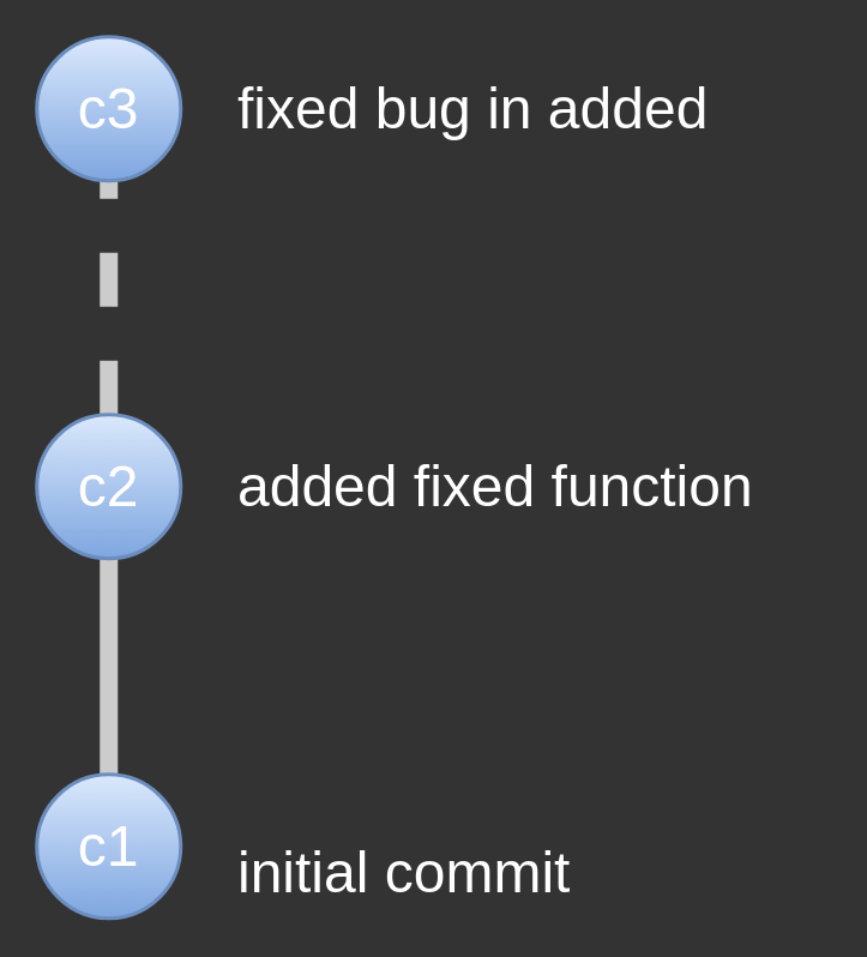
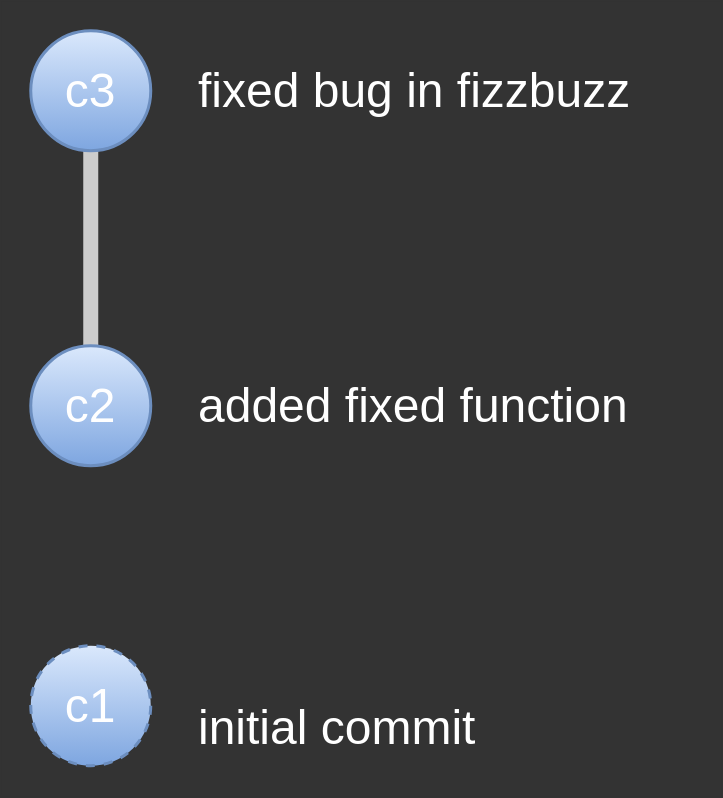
- <mxCell id="9" value="fixed bug in added" style="text;html=1;align=left;verticalAlign=middle;resizable=0;points=[];autosize=1;strokeColor=none;fillColor=none;fontSize=32;fontColor=#FFFFFF;" vertex="1" parent="1"><mxGeometry x="130" y="40" width="300" height="40" as="geometry" /></mxCell>
+ <mxCell id="9" value="fixed bug in fizzbuzz" style="text;html=1;align=left;verticalAlign=middle;resizable=0;points=[];autosize=1;strokeColor=none;fillColor=none;fontSize=32;fontColor=#FFFFFF;" vertex="1" parent="1"><mxGeometry x="130" y="40" width="300" height="40" as="geometry" /></mxCell>
- <mxCell id="4" style="edgeStyle=orthogonalEdgeStyle;rounded=1;orthogonalLoop=1;jettySize=auto;html=1;exitX=0.5;exitY=0;exitDx=0;exitDy=0;fontSize=32;strokeColor=#CCCCCC;strokeWidth=10;endArrow=none;endFill=0;dashed=1;" edge="1" parent="1" source="5" target="8"><mxGeometry relative="1" as="geometry" /></mxCell>
+ <mxCell id="4" style="edgeStyle=orthogonalEdgeStyle;rounded=1;orthogonalLoop=1;jettySize=auto;html=1;exitX=0.5;exitY=0;exitDx=0;exitDy=0;fontSize=32;strokeColor=#CCCCCC;strokeWidth=10;endArrow=none;endFill=0;" edge="1" parent="1" source="5" target="8"><mxGeometry relative="1" as="geometry" /></mxCell>
- <mxCell id="2" style="edgeStyle=orthogonalEdgeStyle;rounded=1;orthogonalLoop=1;jettySize=auto;html=1;exitX=0.5;exitY=0;exitDx=0;exitDy=0;entryX=0.5;entryY=1;entryDx=0;entryDy=0;fontSize=32;strokeWidth=10;strokeColor=#CCCCCC;endArrow=none;endFill=0;" edge="1" parent="1" source="3" target="5"><mxGeometry relative="1" as="geometry" /></mxCell>
- <mxCell id="3" value="c1" style="ellipse;whiteSpace=wrap;html=1;aspect=fixed;fillColor=#dae8fc;strokeColor=#6c8ebf;strokeWidth=2;fontSize=32;fontColor=#FFFFFF;gradientColor=#7ea6e0;" vertex="1" parent="1"><mxGeometry x="20" y="430" width="80" height="80" as="geometry" /></mxCell>
+ <mxCell id="3" value="c1" style="ellipse;whiteSpace=wrap;html=1;aspect=fixed;fillColor=#dae8fc;strokeColor=#6c8ebf;strokeWidth=2;fontSize=32;fontColor=#FFFFFF;gradientColor=#7ea6e0;dashed=1;" vertex="1" parent="1"><mxGeometry x="20" y="430" width="80" height="80" as="geometry" /></mxCell>
